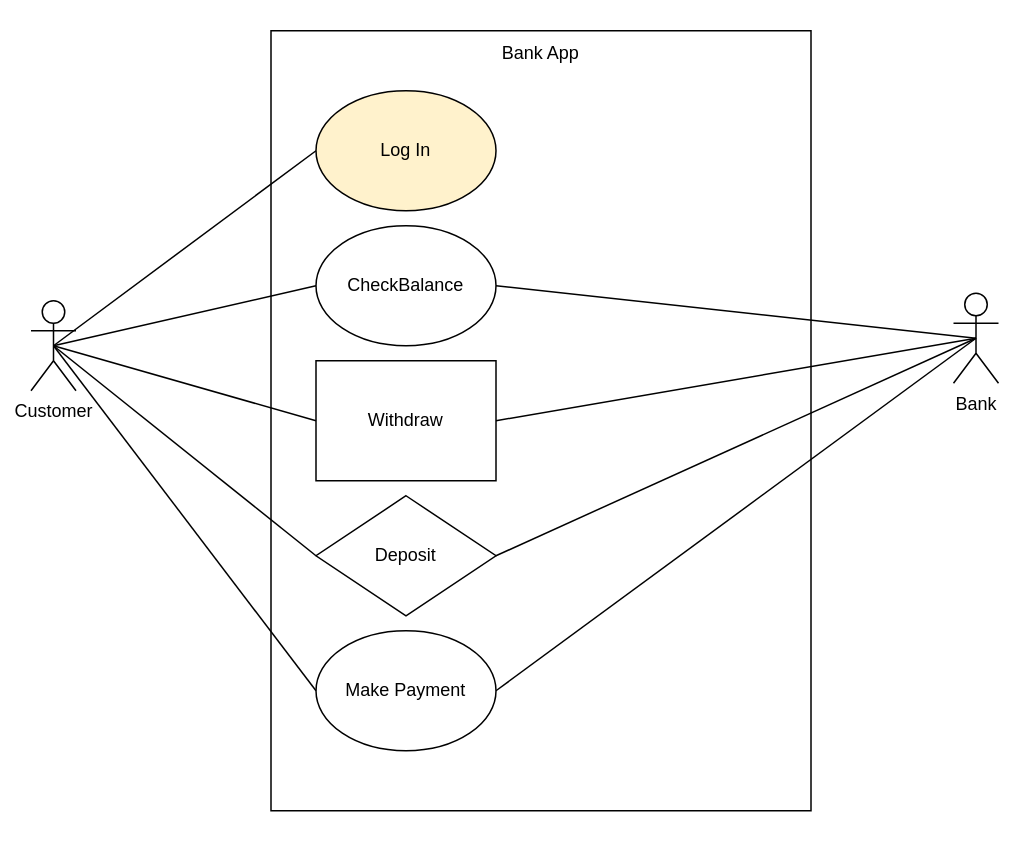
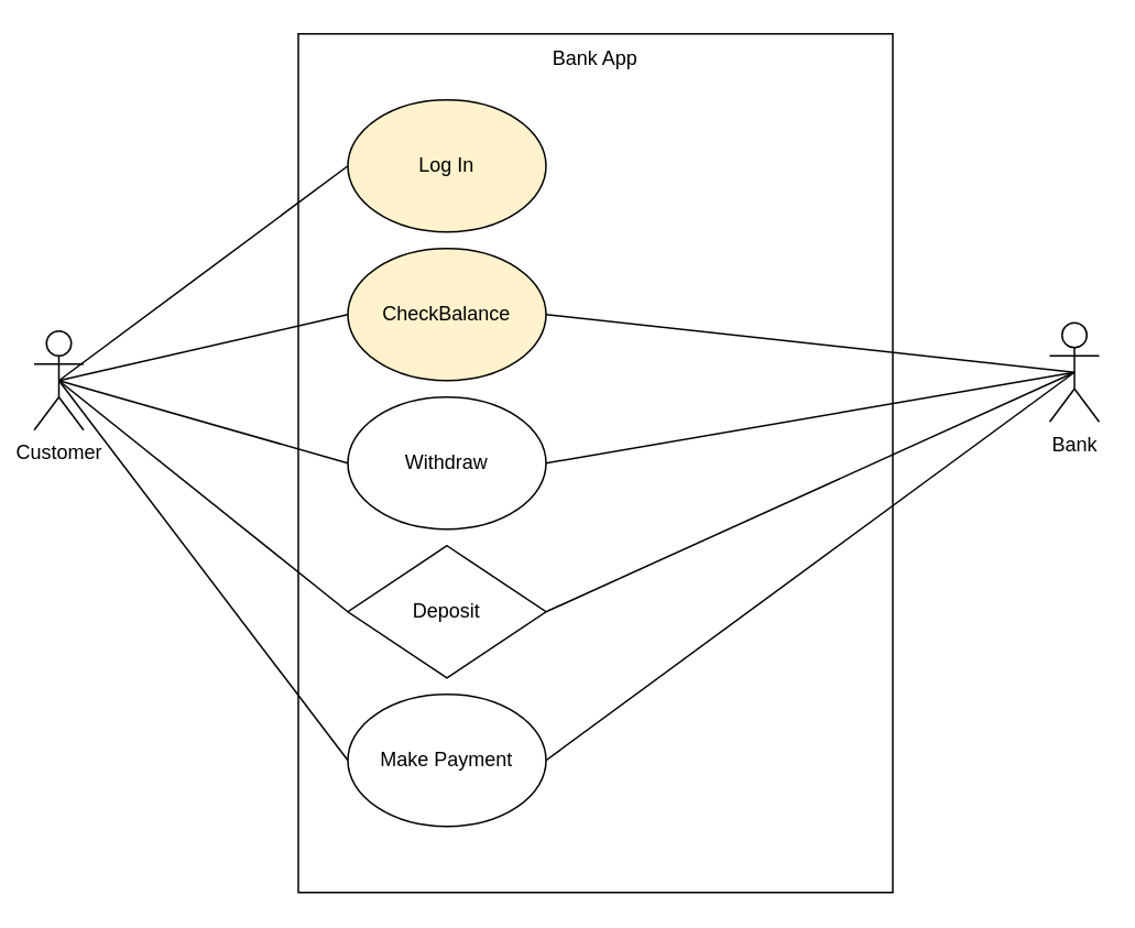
- <mxCell id="7" value="CheckBalance" style="ellipse;whiteSpace=wrap;html=1;" vertex="1" parent="1"><mxGeometry x="210" y="150" width="120" height="80" as="geometry" /></mxCell>
+ <mxCell id="7" value="CheckBalance" style="ellipse;whiteSpace=wrap;html=1;fillColor=#fff2cc;" vertex="1" parent="1"><mxGeometry x="210" y="150" width="120" height="80" as="geometry" /></mxCell>
- <mxCell id="8" value="Withdraw" style="whiteSpace=wrap;html=1;rounded=0;" vertex="1" parent="1"><mxGeometry x="210" y="240" width="120" height="80" as="geometry" /></mxCell>
+ <mxCell id="8" value="Withdraw" style="ellipse;whiteSpace=wrap;html=1;" vertex="1" parent="1"><mxGeometry x="210" y="240" width="120" height="80" as="geometry" /></mxCell>
